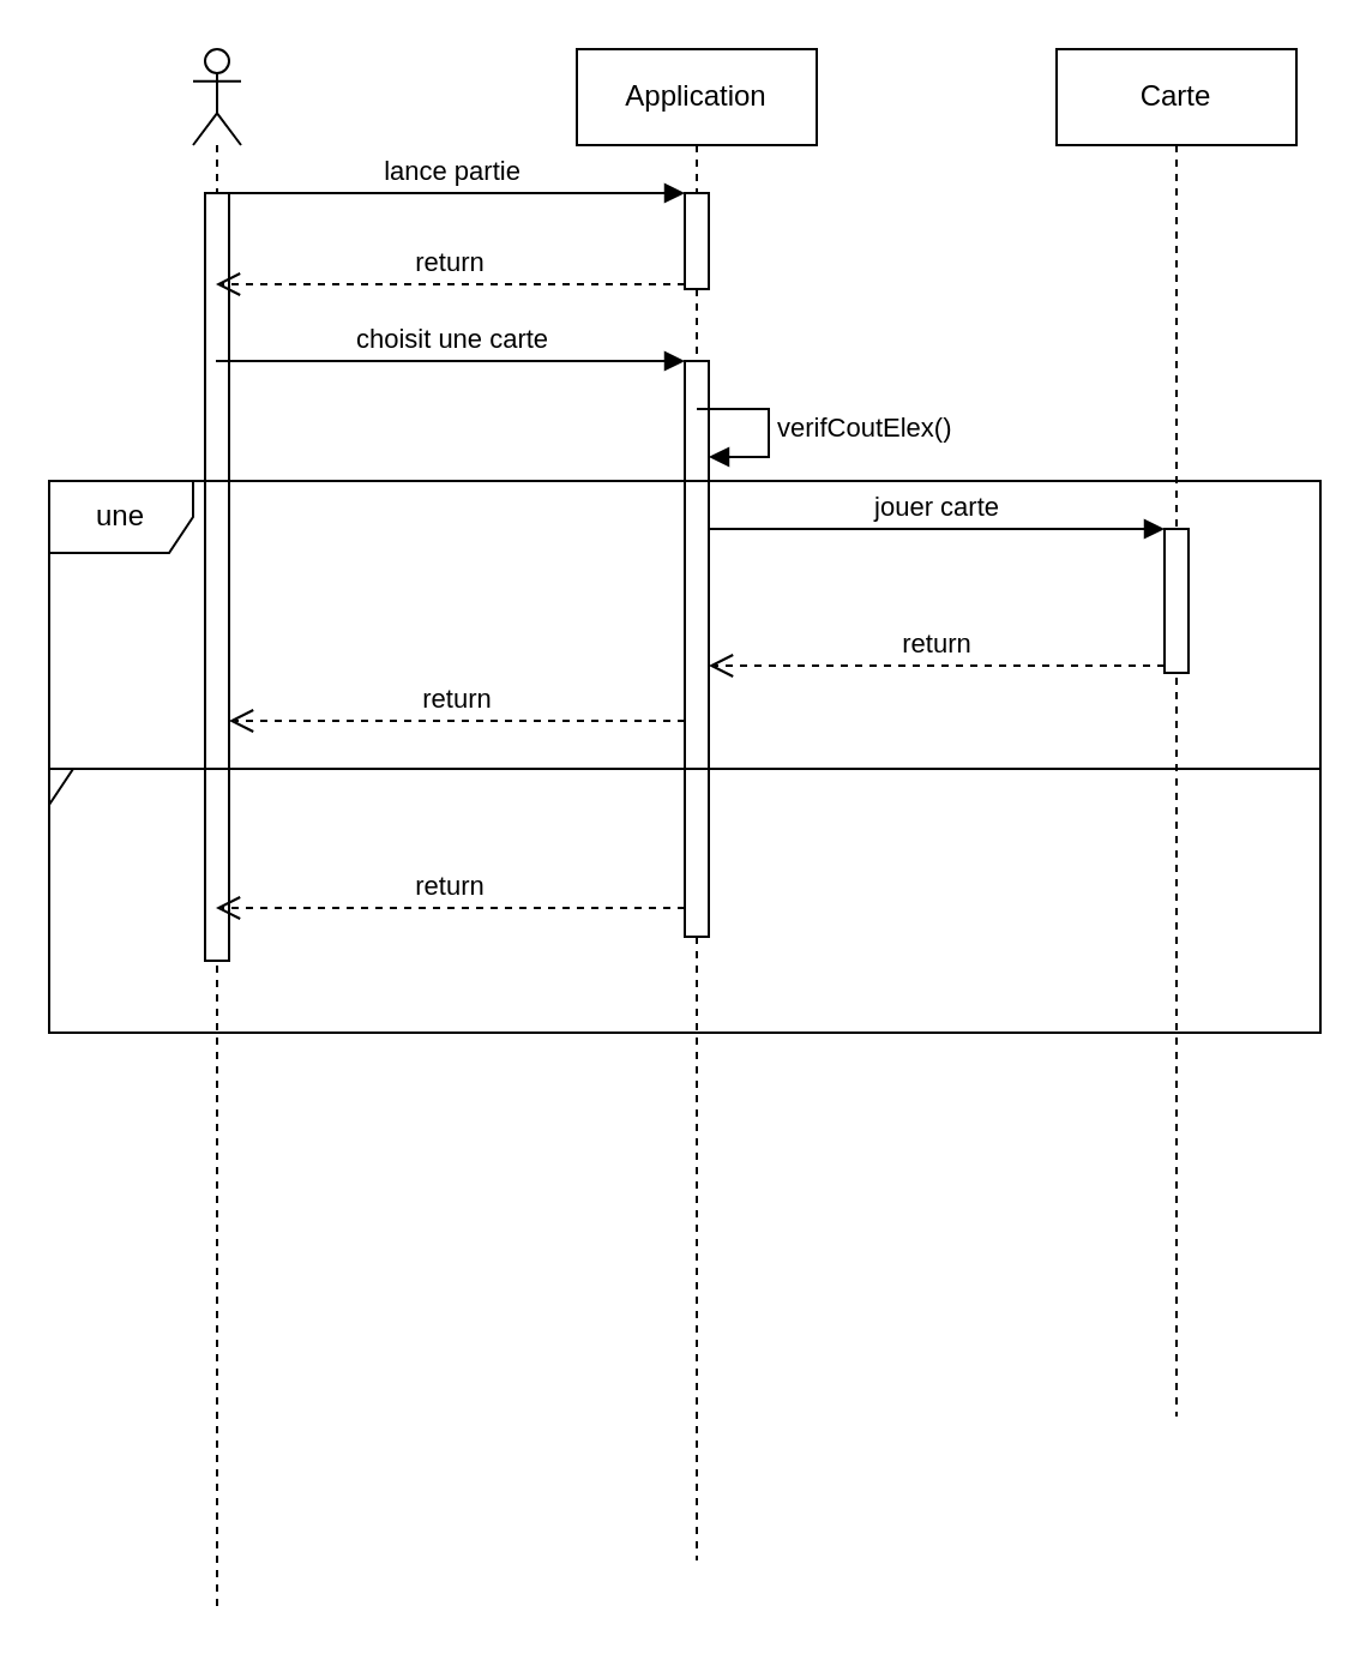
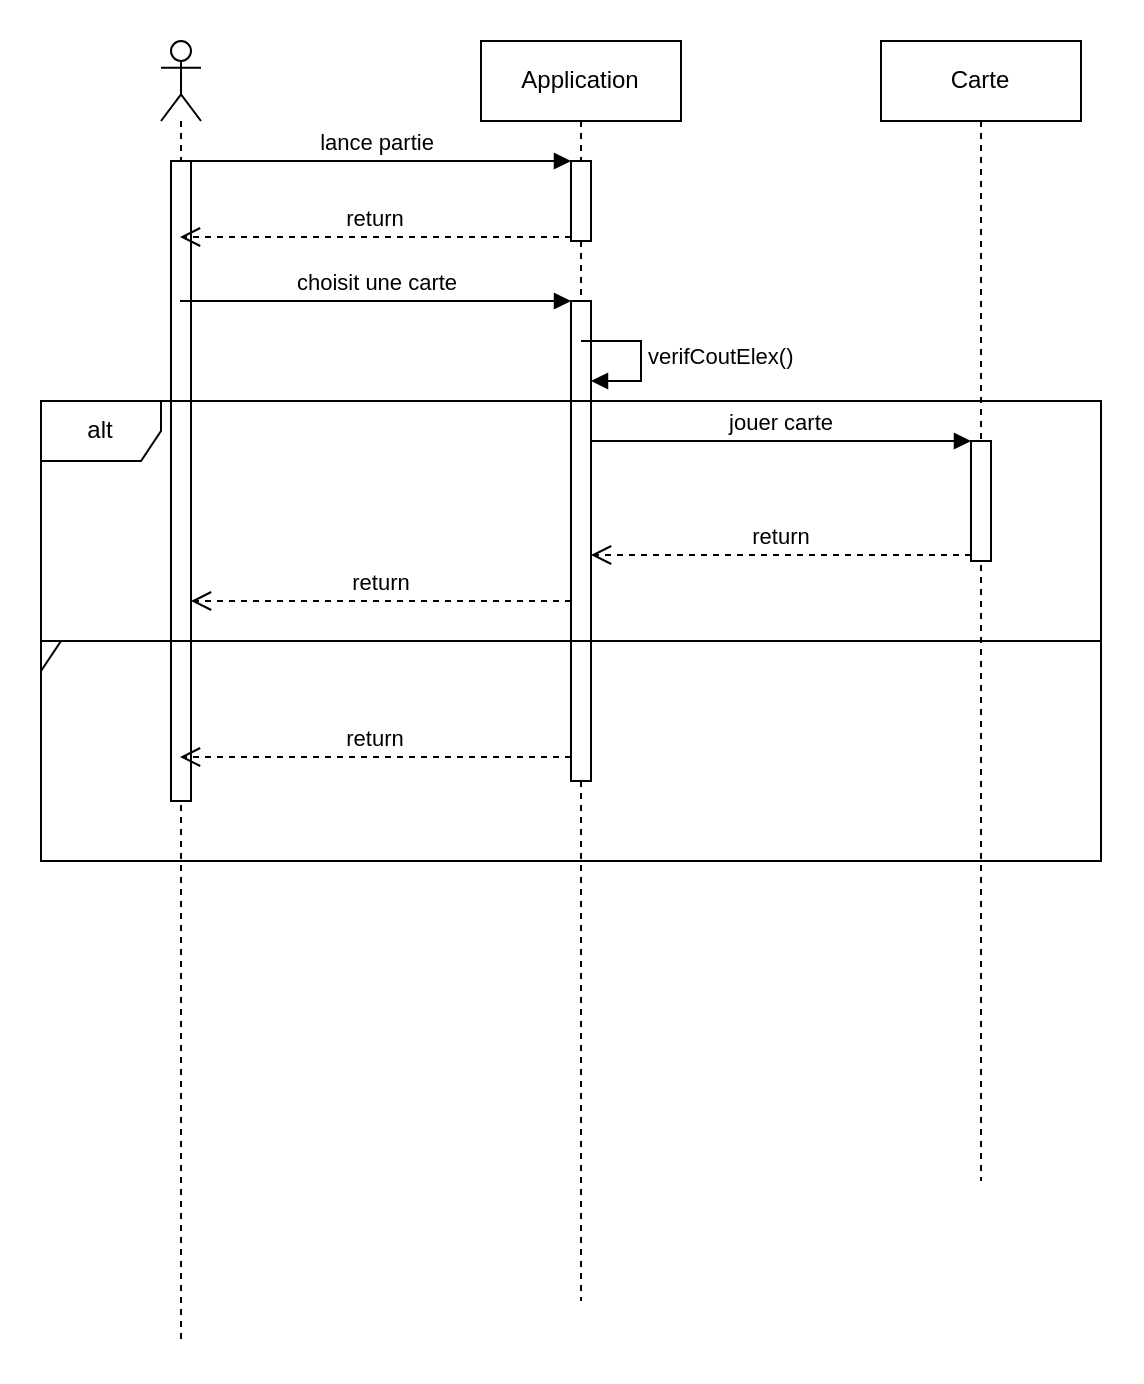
- <mxCell id="13" value="une" style="shape=umlFrame;whiteSpace=wrap;html=1;" vertex="1" parent="1"><mxGeometry x="20" y="200" width="530" height="120" as="geometry" /></mxCell>
+ <mxCell id="13" value="alt" style="shape=umlFrame;whiteSpace=wrap;html=1;" vertex="1" parent="1"><mxGeometry x="20" y="200" width="530" height="120" as="geometry" /></mxCell>
